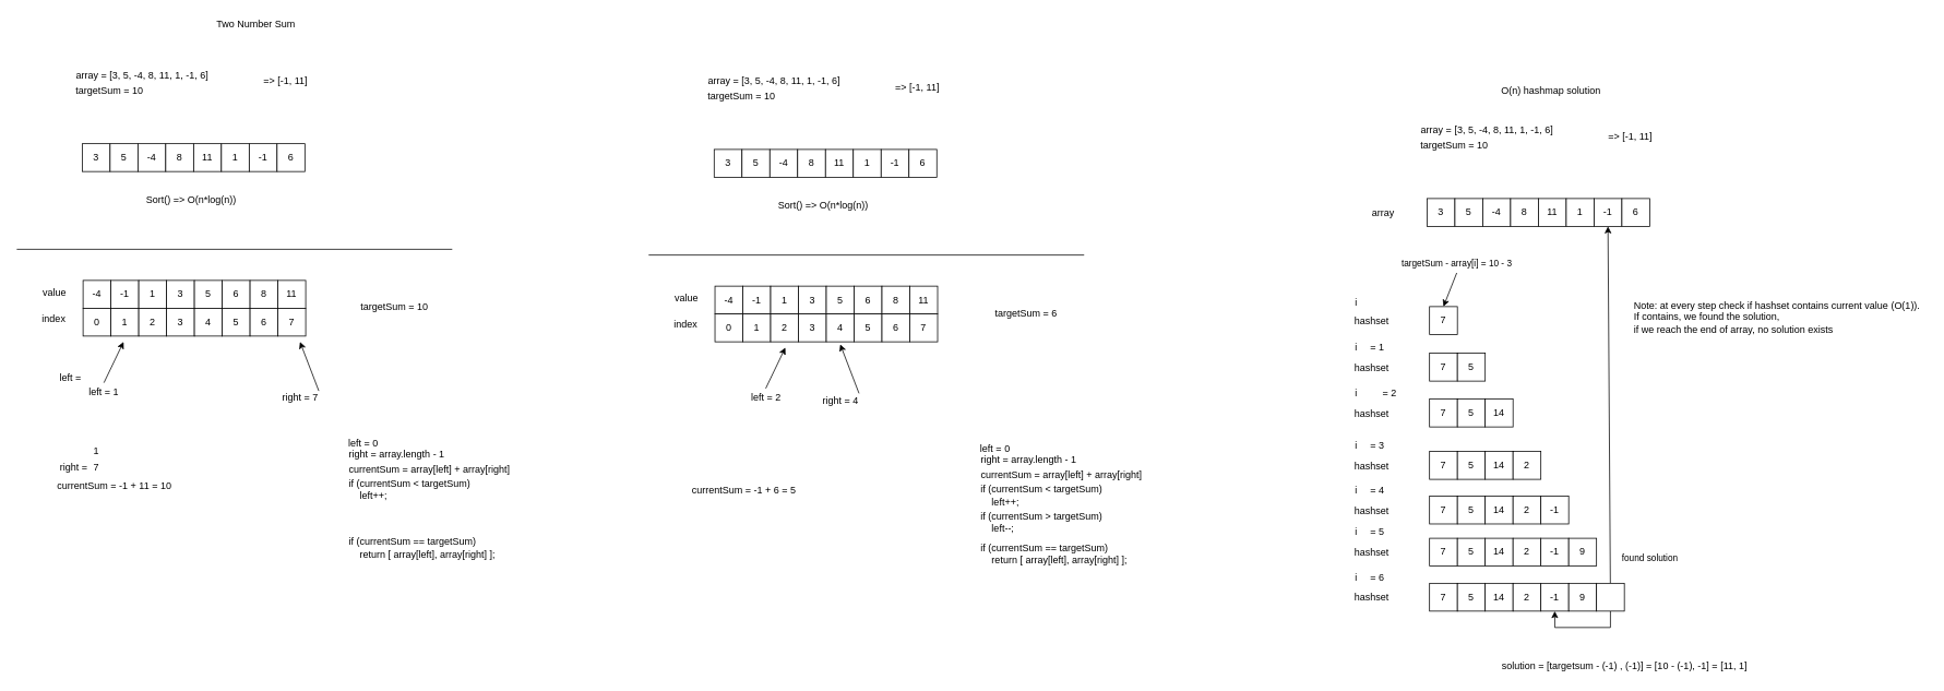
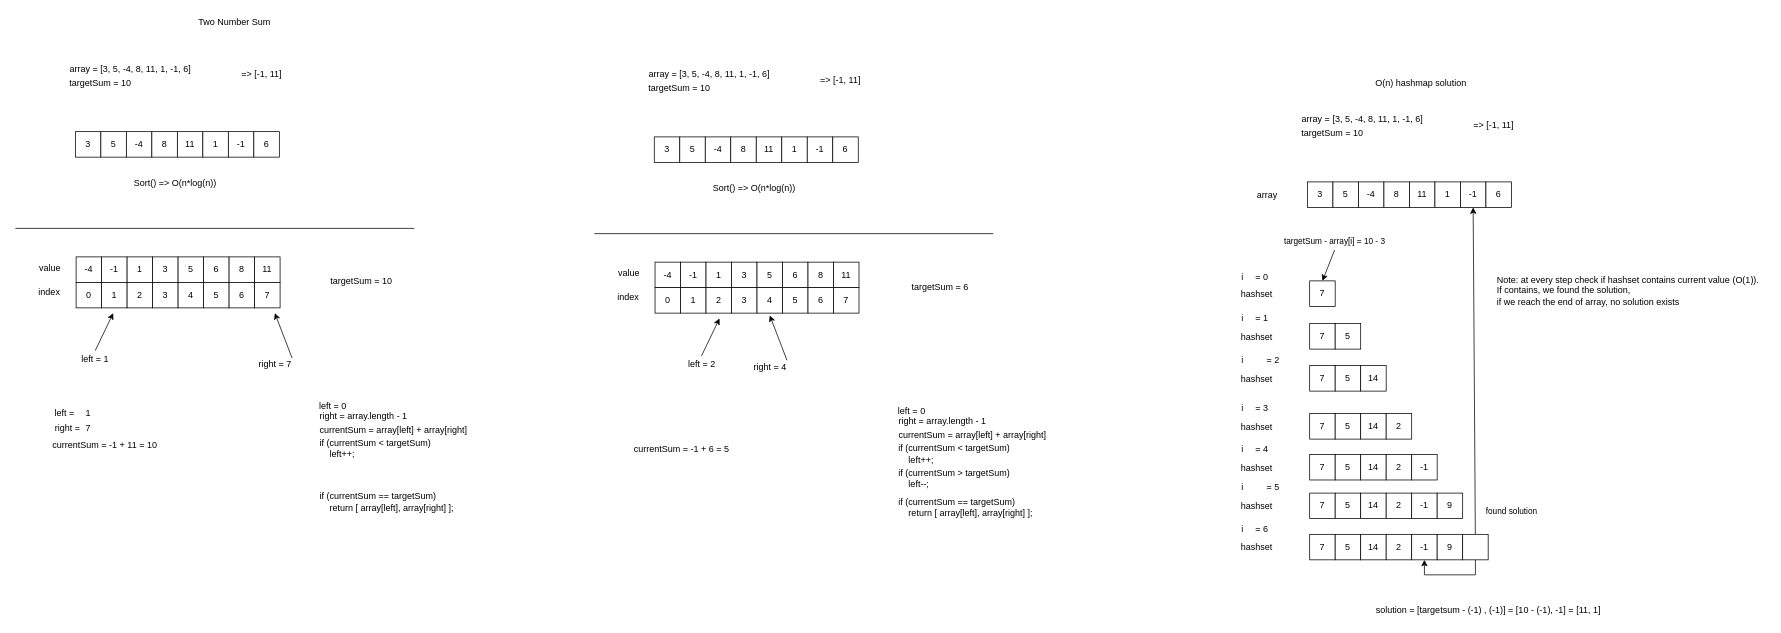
+ <mxCell id="105" value="= 0" style="text;html=1;align=center;verticalAlign=middle;resizable=0;points=[];autosize=1;strokeColor=none;" vertex="1" parent="1"><mxGeometry x="1668" y="360" width="27" height="18" as="geometry" /></mxCell>
- <mxCell id="35" value="left =&amp;nbsp;" style="text;html=1;align=center;verticalAlign=middle;resizable=0;points=[];autosize=1;" parent="1" vertex="1"><mxGeometry x="67" y="452" width="40" height="18" as="geometry" /></mxCell>
+ <mxCell id="35" value="left =&amp;nbsp;" style="text;html=1;align=center;verticalAlign=middle;resizable=0;points=[];autosize=1;" parent="1" vertex="1"><mxGeometry x="67" y="542" width="40" height="18" as="geometry" /></mxCell>
- <mxCell id="136" value="= 5" style="text;html=1;align=center;verticalAlign=middle;resizable=0;points=[];autosize=1;strokeColor=none;" vertex="1" parent="1"><mxGeometry x="1668" y="641" width="27" height="18" as="geometry" /></mxCell>
+ <mxCell id="136" value="= 5" style="text;html=1;align=center;verticalAlign=middle;resizable=0;points=[];autosize=1;strokeColor=none;" vertex="1" parent="1"><mxGeometry x="1683" y="641" width="27" height="18" as="geometry" /></mxCell>
